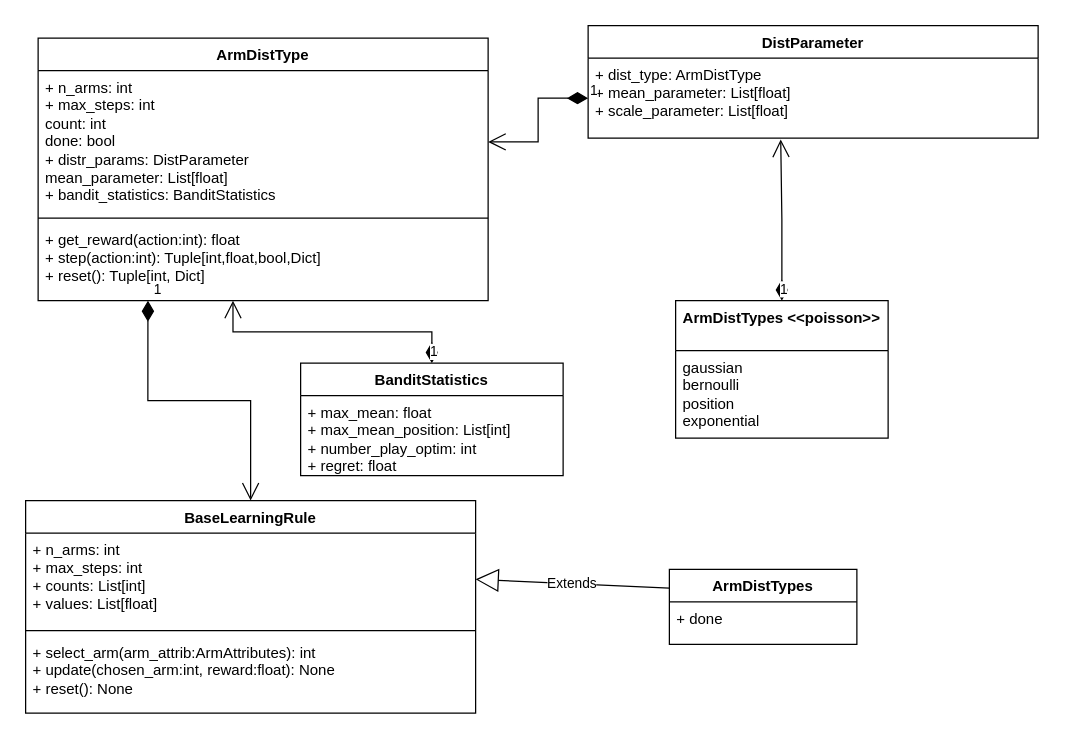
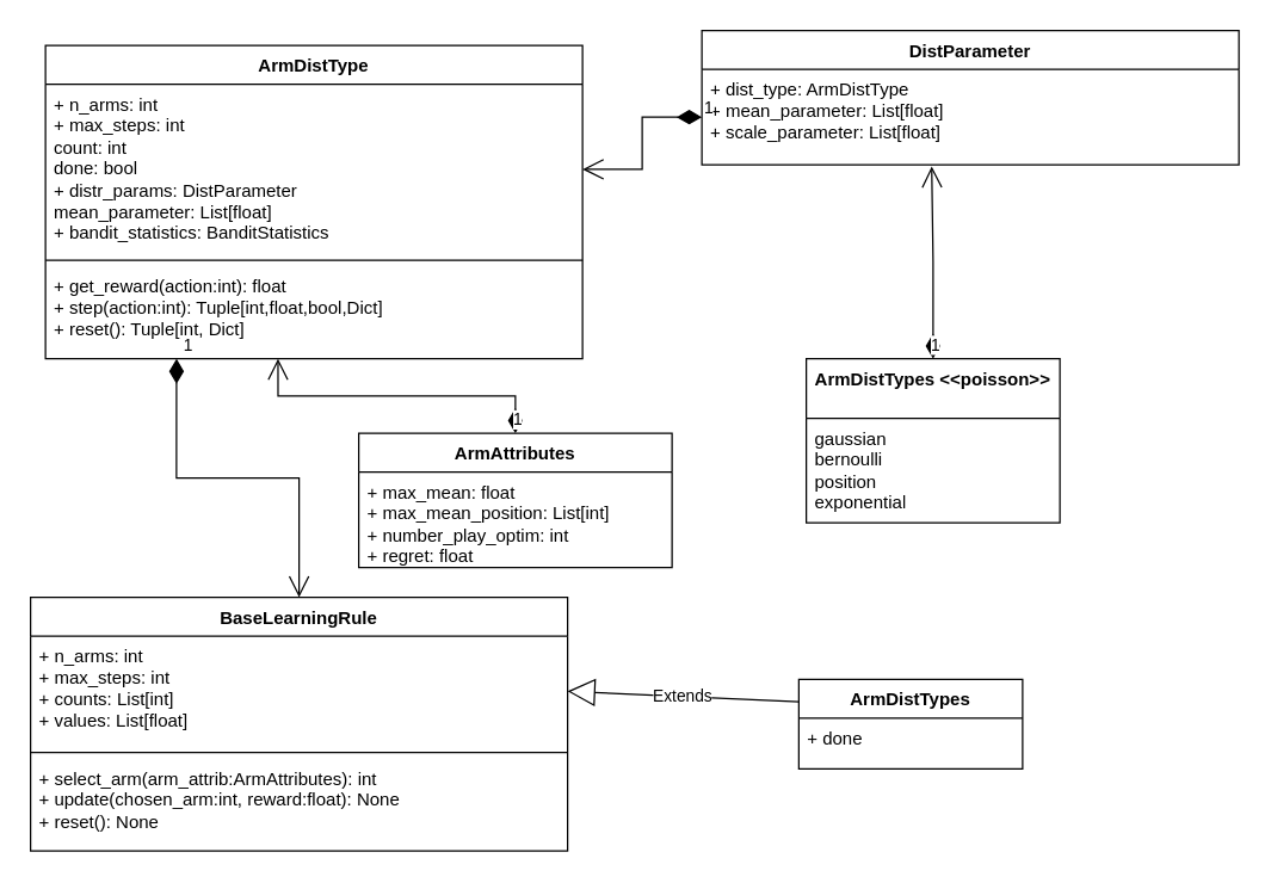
- <mxCell id="10" value="BanditStatistics" style="swimlane;fontStyle=1;align=center;verticalAlign=top;childLayout=stackLayout;horizontal=1;startSize=26;horizontalStack=0;resizeParent=1;resizeParentMax=0;resizeLast=0;collapsible=1;marginBottom=0;whiteSpace=wrap;html=1;" vertex="1" parent="1"><mxGeometry x="240" y="290" width="210" height="90" as="geometry" /></mxCell>
+ <mxCell id="10" value="ArmAttributes" style="swimlane;fontStyle=1;align=center;verticalAlign=top;childLayout=stackLayout;horizontal=1;startSize=26;horizontalStack=0;resizeParent=1;resizeParentMax=0;resizeLast=0;collapsible=1;marginBottom=0;whiteSpace=wrap;html=1;" vertex="1" parent="1"><mxGeometry x="240" y="290" width="210" height="90" as="geometry" /></mxCell>
